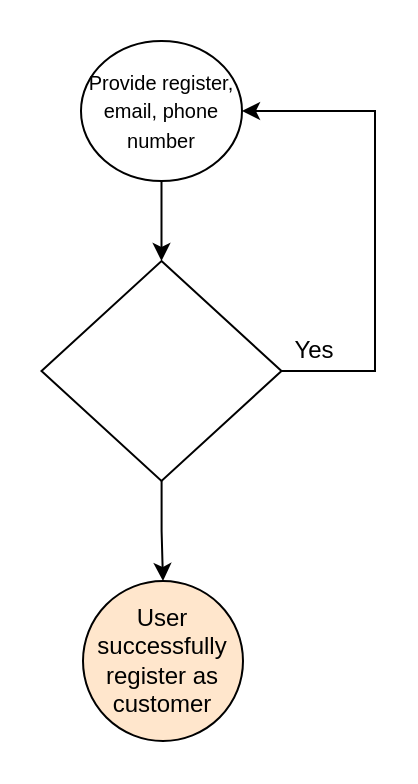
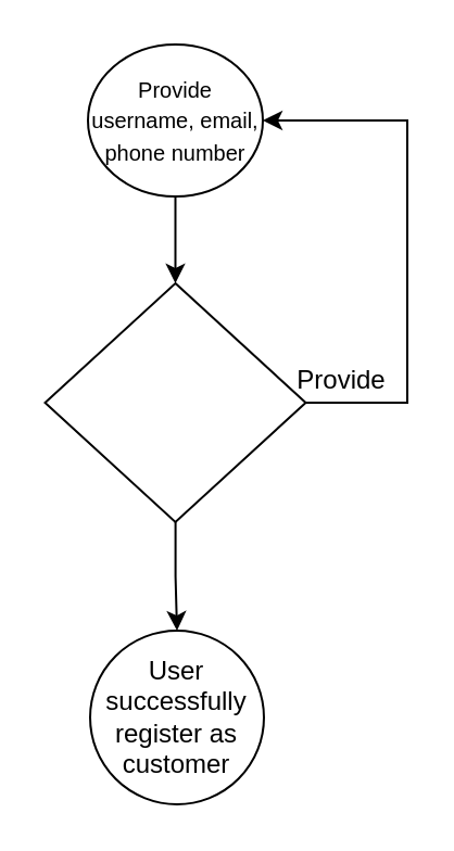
- <mxCell id="2" value="&lt;font size=&quot;1&quot;&gt;Provide register, email, phone number&lt;/font&gt;" style="ellipse;whiteSpace=wrap;html=1;" vertex="1" parent="1"><mxGeometry x="40" y="20" width="80.5" height="70" as="geometry" /></mxCell>
+ <mxCell id="2" value="&lt;font size=&quot;1&quot;&gt;Provide username, email, phone number&lt;/font&gt;" style="ellipse;whiteSpace=wrap;html=1;" vertex="1" parent="1"><mxGeometry x="40" y="20" width="80.5" height="70" as="geometry" /></mxCell>
- <mxCell id="7" value="Yes" style="text;html=1;align=center;verticalAlign=middle;whiteSpace=wrap;rounded=0;" vertex="1" parent="1"><mxGeometry x="127" y="160" width="60" height="30" as="geometry" /></mxCell>
+ <mxCell id="7" value="Provide" style="text;html=1;align=center;verticalAlign=middle;whiteSpace=wrap;rounded=0;" vertex="1" parent="1"><mxGeometry x="127" y="160" width="60" height="30" as="geometry" /></mxCell>
- <mxCell id="8" value="User successfully register as customer" style="ellipse;whiteSpace=wrap;html=1;fillColor=#ffe6cc;" vertex="1" parent="1"><mxGeometry x="41" y="290" width="80" height="80" as="geometry" /></mxCell>
+ <mxCell id="8" value="User successfully register as customer" style="ellipse;whiteSpace=wrap;html=1;" vertex="1" parent="1"><mxGeometry x="41" y="290" width="80" height="80" as="geometry" /></mxCell>
